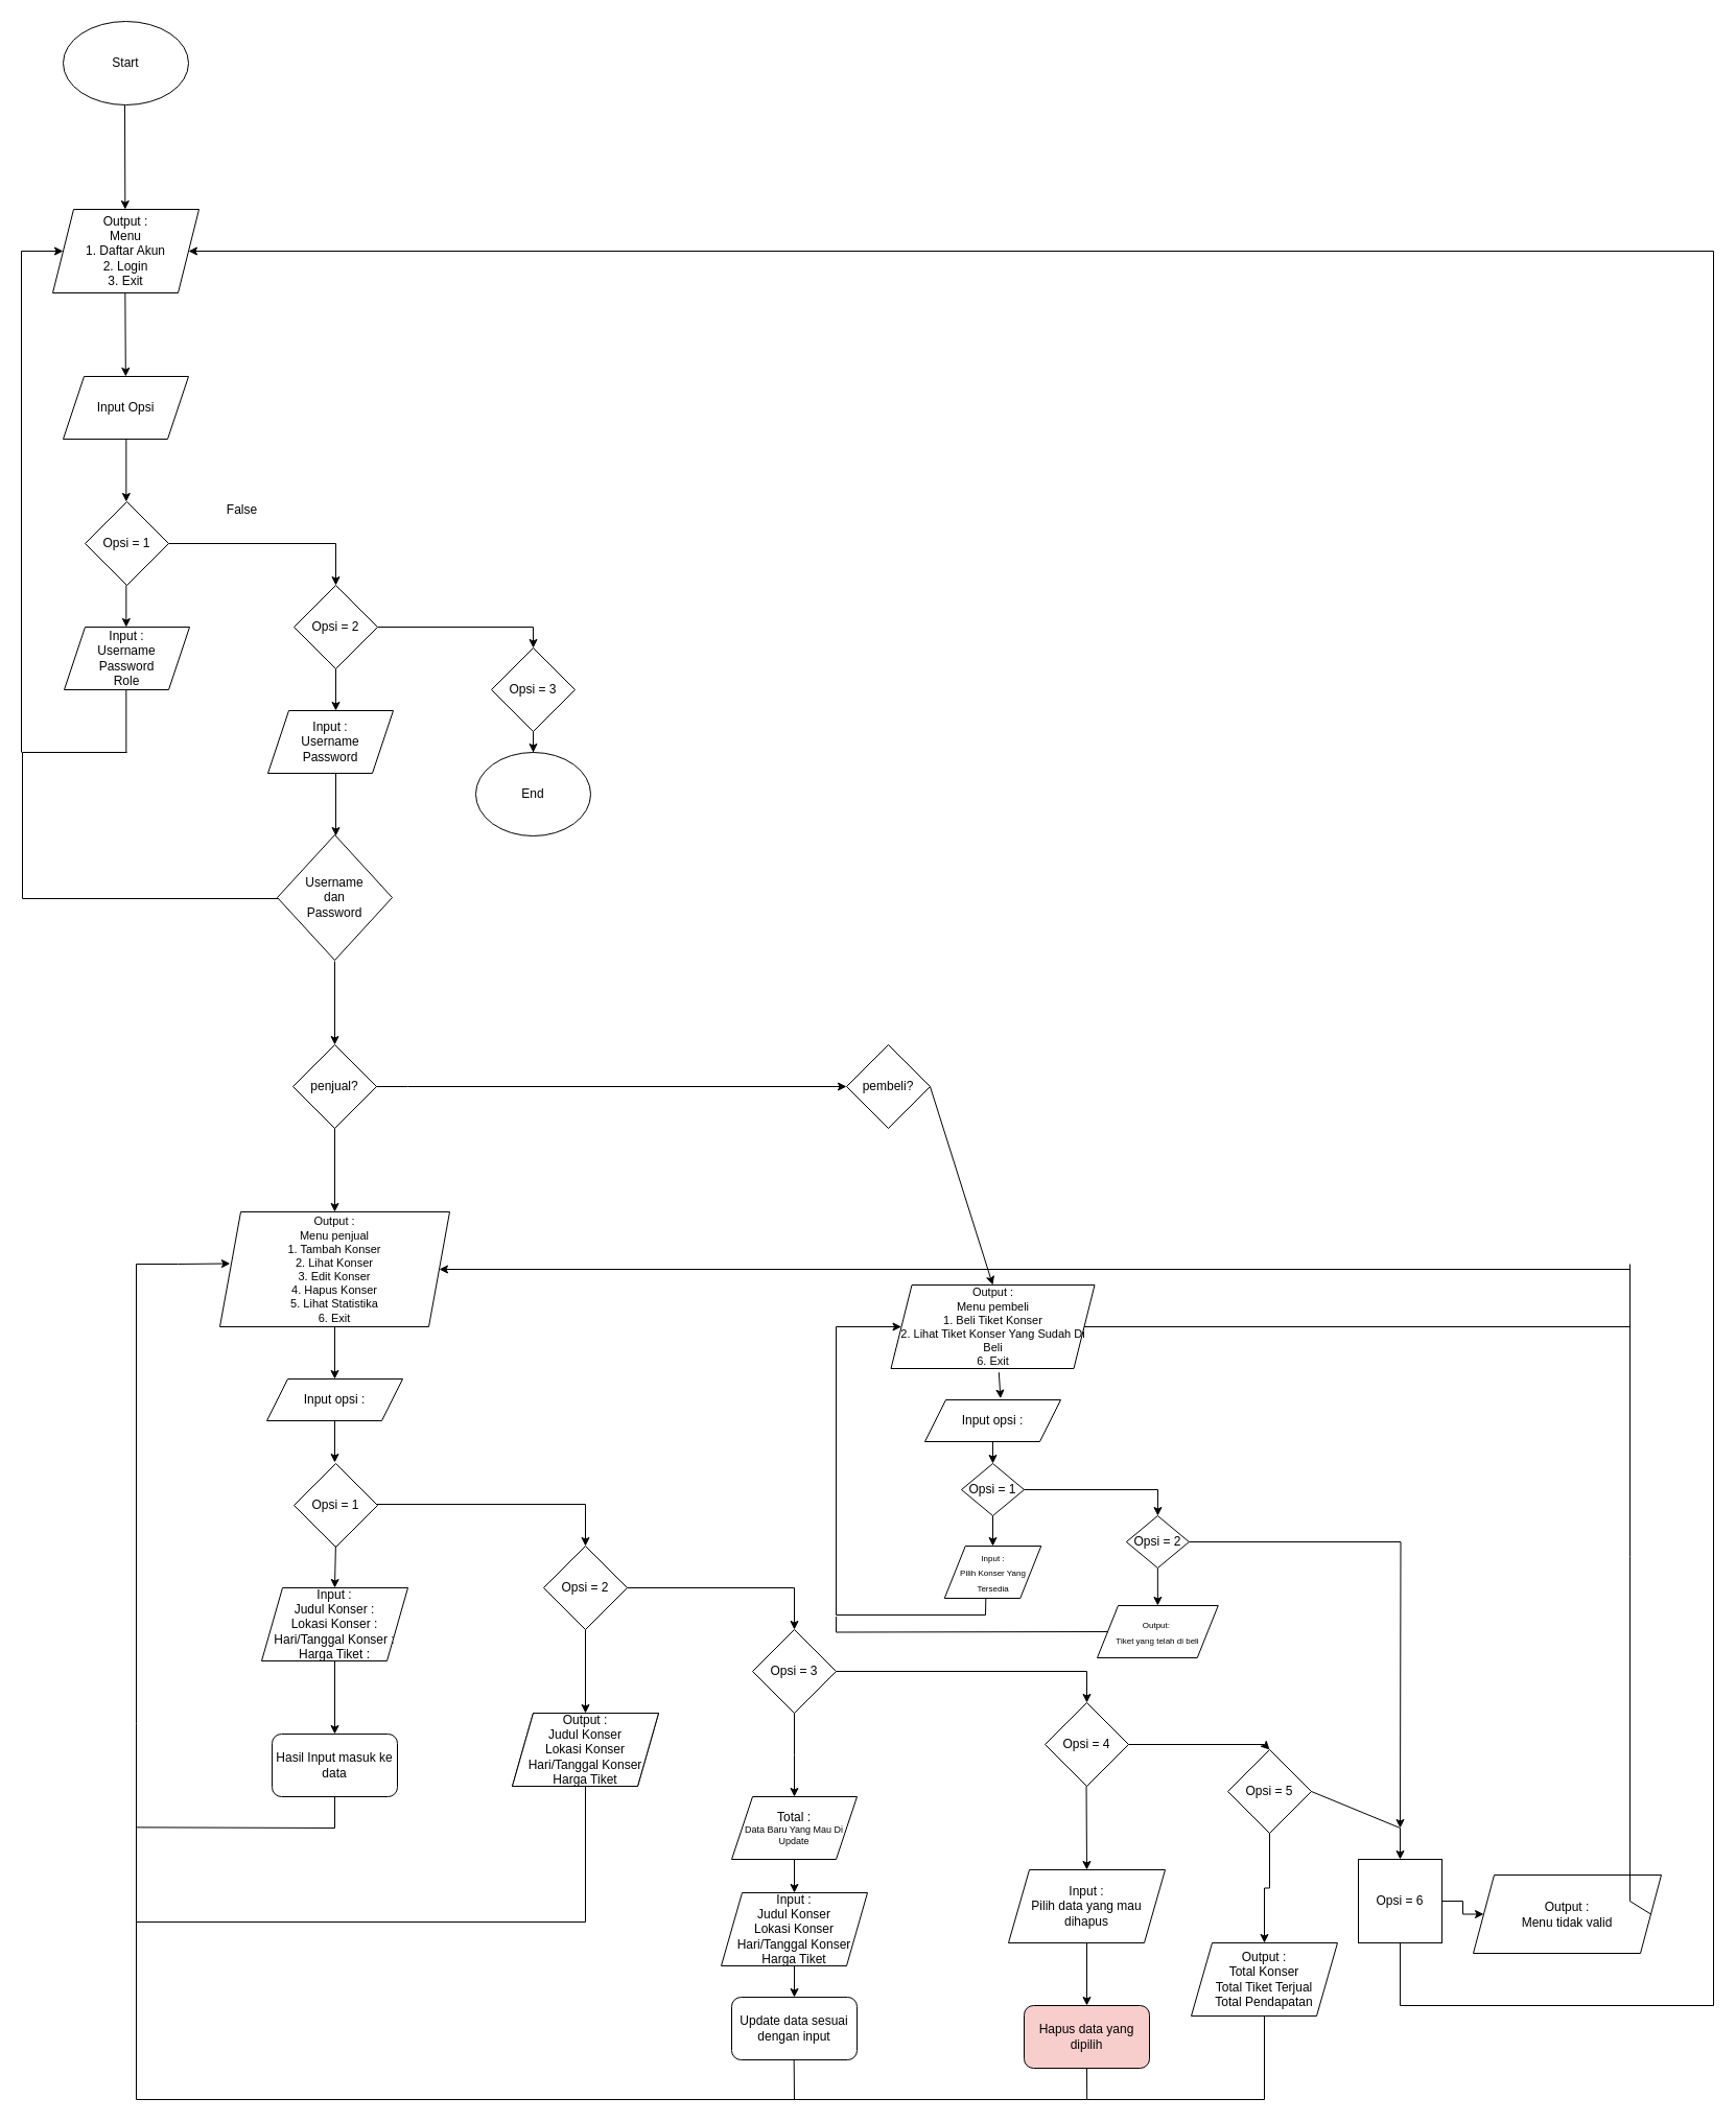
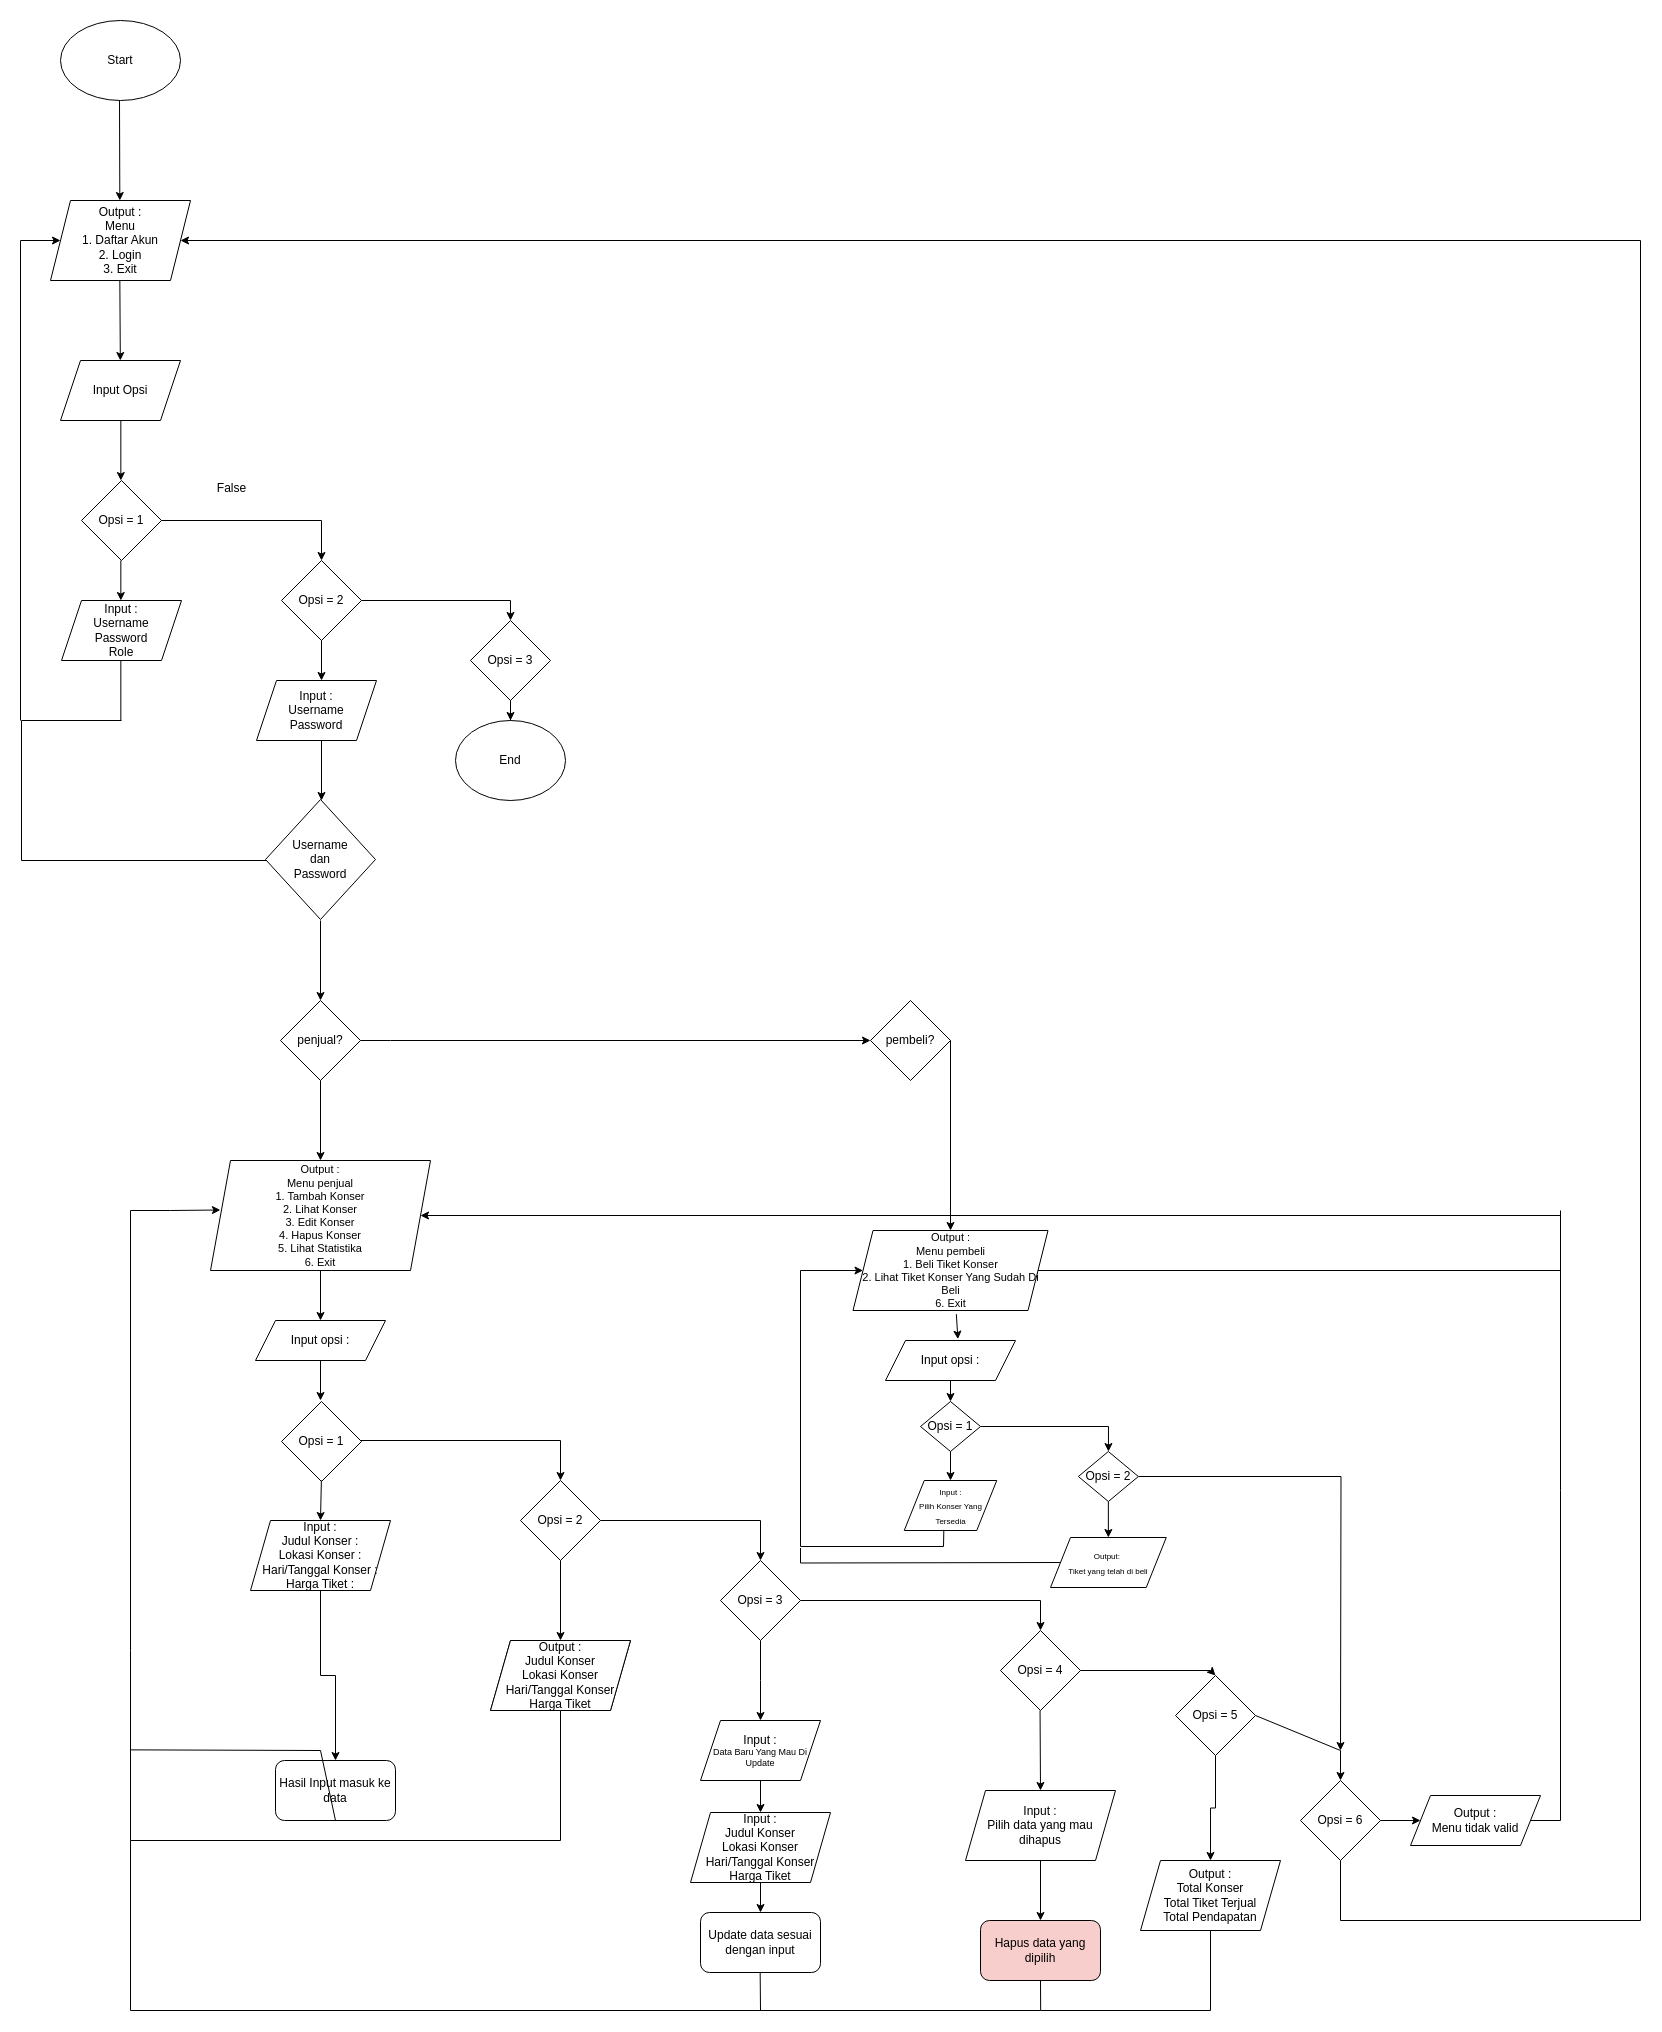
- <mxCell id="84" value="pembeli?" style="rhombus;whiteSpace=wrap;html=1;" parent="1" vertex="1"><mxGeometry x="810" y="1000" width="80" height="80" as="geometry" /></mxCell>
+ <mxCell id="84" value="pembeli?" style="rhombus;whiteSpace=wrap;html=1;" parent="1" vertex="1"><mxGeometry x="870" y="1000" width="80" height="80" as="geometry" /></mxCell>
- <mxCell id="43" value="Hasil Input masuk ke data" style="rounded=1;whiteSpace=wrap;html=1;" parent="1" vertex="1"><mxGeometry x="260" y="1660" width="120" height="60" as="geometry" /></mxCell>
+ <mxCell id="43" value="Hasil Input masuk ke data" style="rounded=1;whiteSpace=wrap;html=1;" parent="1" vertex="1"><mxGeometry x="275" y="1760" width="120" height="60" as="geometry" /></mxCell>
- <mxCell id="54" value="Total :&lt;div style=&quot;font-size: 9px;&quot;&gt;Data Baru Yang Mau Di Update&lt;/div&gt;" style="shape=parallelogram;perimeter=parallelogramPerimeter;whiteSpace=wrap;html=1;fixedSize=1;" parent="1" vertex="1"><mxGeometry x="700" y="1720" width="120" height="60" as="geometry" /></mxCell>
+ <mxCell id="54" value="Input :&lt;div style=&quot;font-size: 9px;&quot;&gt;Data Baru Yang Mau Di Update&lt;/div&gt;" style="shape=parallelogram;perimeter=parallelogramPerimeter;whiteSpace=wrap;html=1;fixedSize=1;" parent="1" vertex="1"><mxGeometry x="700" y="1720" width="120" height="60" as="geometry" /></mxCell>
- <mxCell id="107" value="Opsi = 6" style="whiteSpace=wrap;html=1;rounded=0;" vertex="1" parent="1"><mxGeometry x="1300" y="1780" width="80" height="80" as="geometry" /></mxCell>
+ <mxCell id="107" value="Opsi = 6" style="rhombus;whiteSpace=wrap;html=1;" vertex="1" parent="1"><mxGeometry x="1300" y="1780" width="80" height="80" as="geometry" /></mxCell>
- <mxCell id="73" value="Output :&lt;div&gt;Menu tidak valid&lt;/div&gt;" style="shape=parallelogram;perimeter=parallelogramPerimeter;whiteSpace=wrap;html=1;fixedSize=1;" parent="1" vertex="1"><mxGeometry x="1410" y="1795" width="180" height="75" as="geometry" /></mxCell>
+ <mxCell id="73" value="Output :&lt;div&gt;Menu tidak valid&lt;/div&gt;" style="shape=parallelogram;perimeter=parallelogramPerimeter;whiteSpace=wrap;html=1;fixedSize=1;" parent="1" vertex="1"><mxGeometry x="1410" y="1795" width="130" height="50" as="geometry" /></mxCell>
